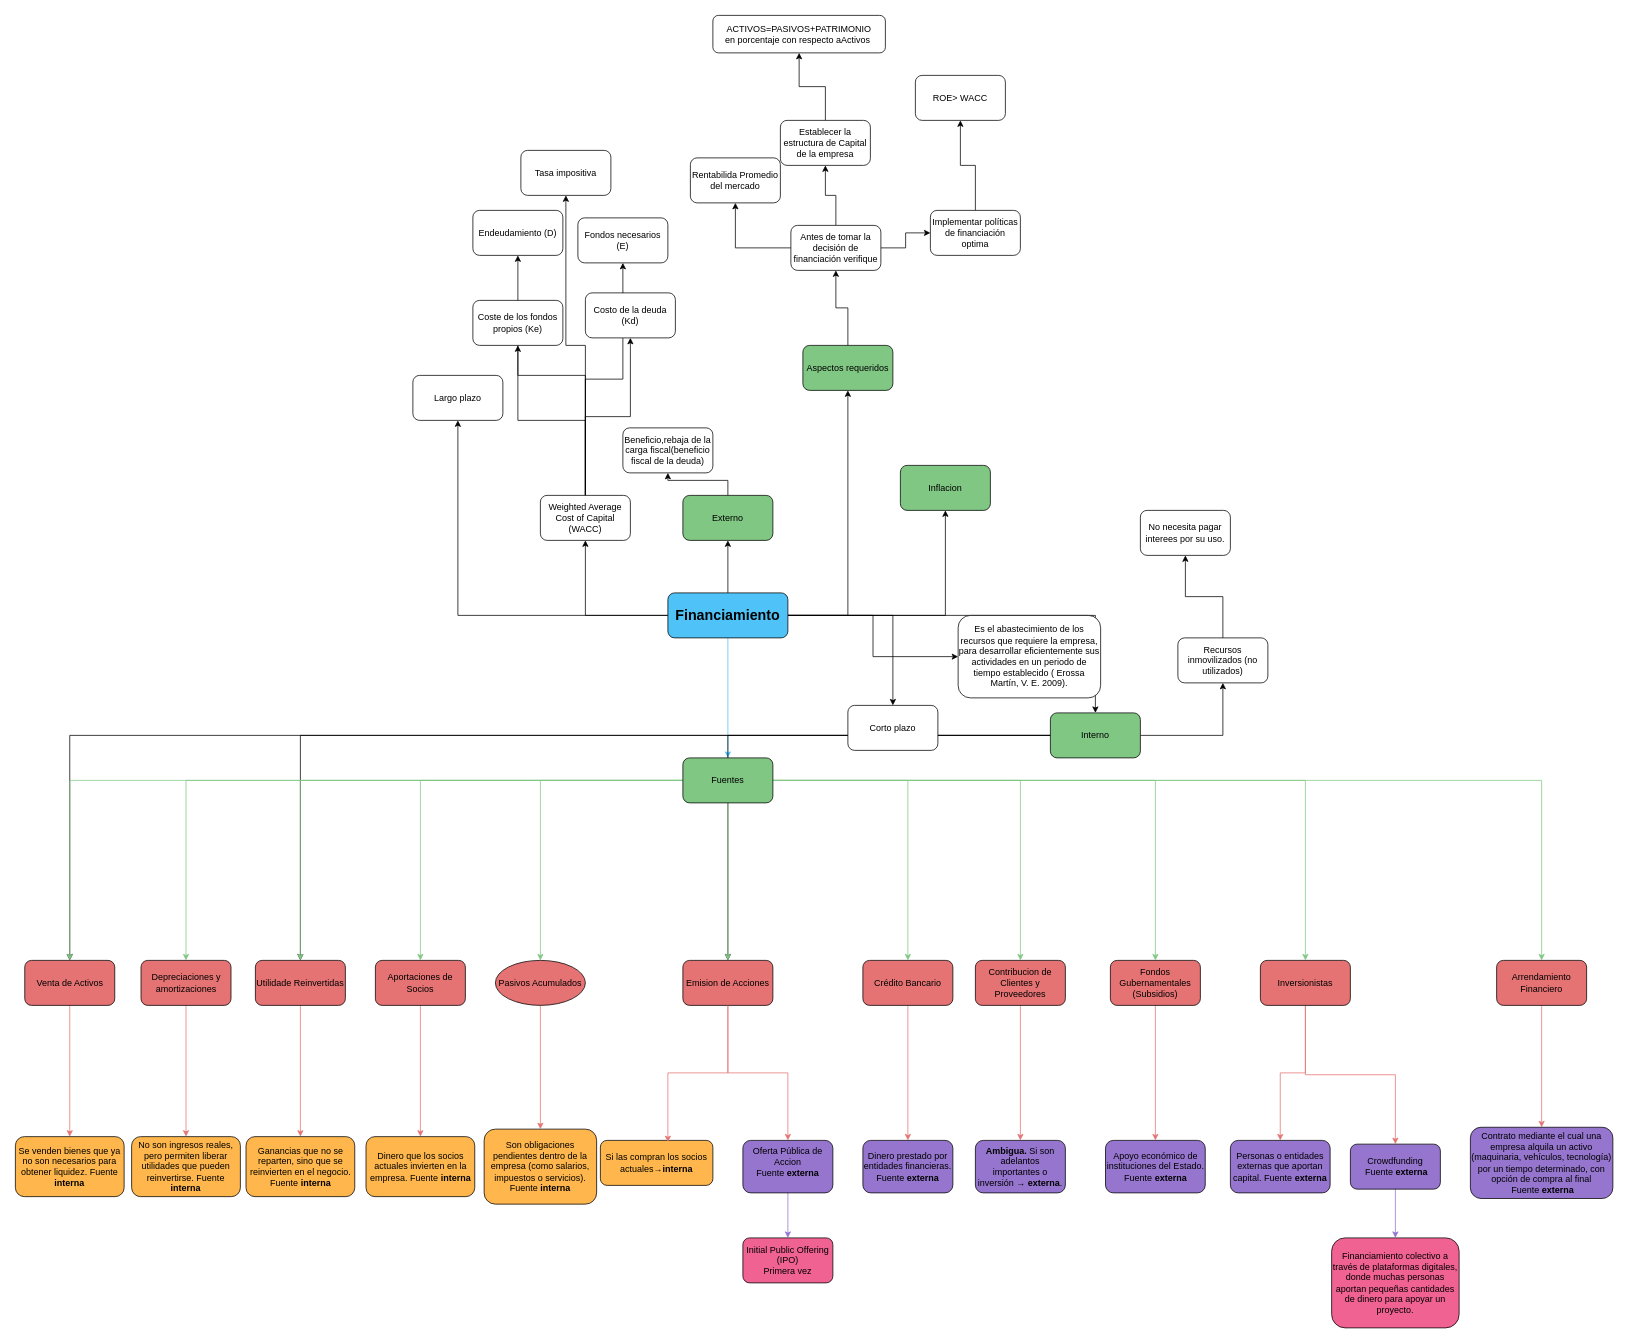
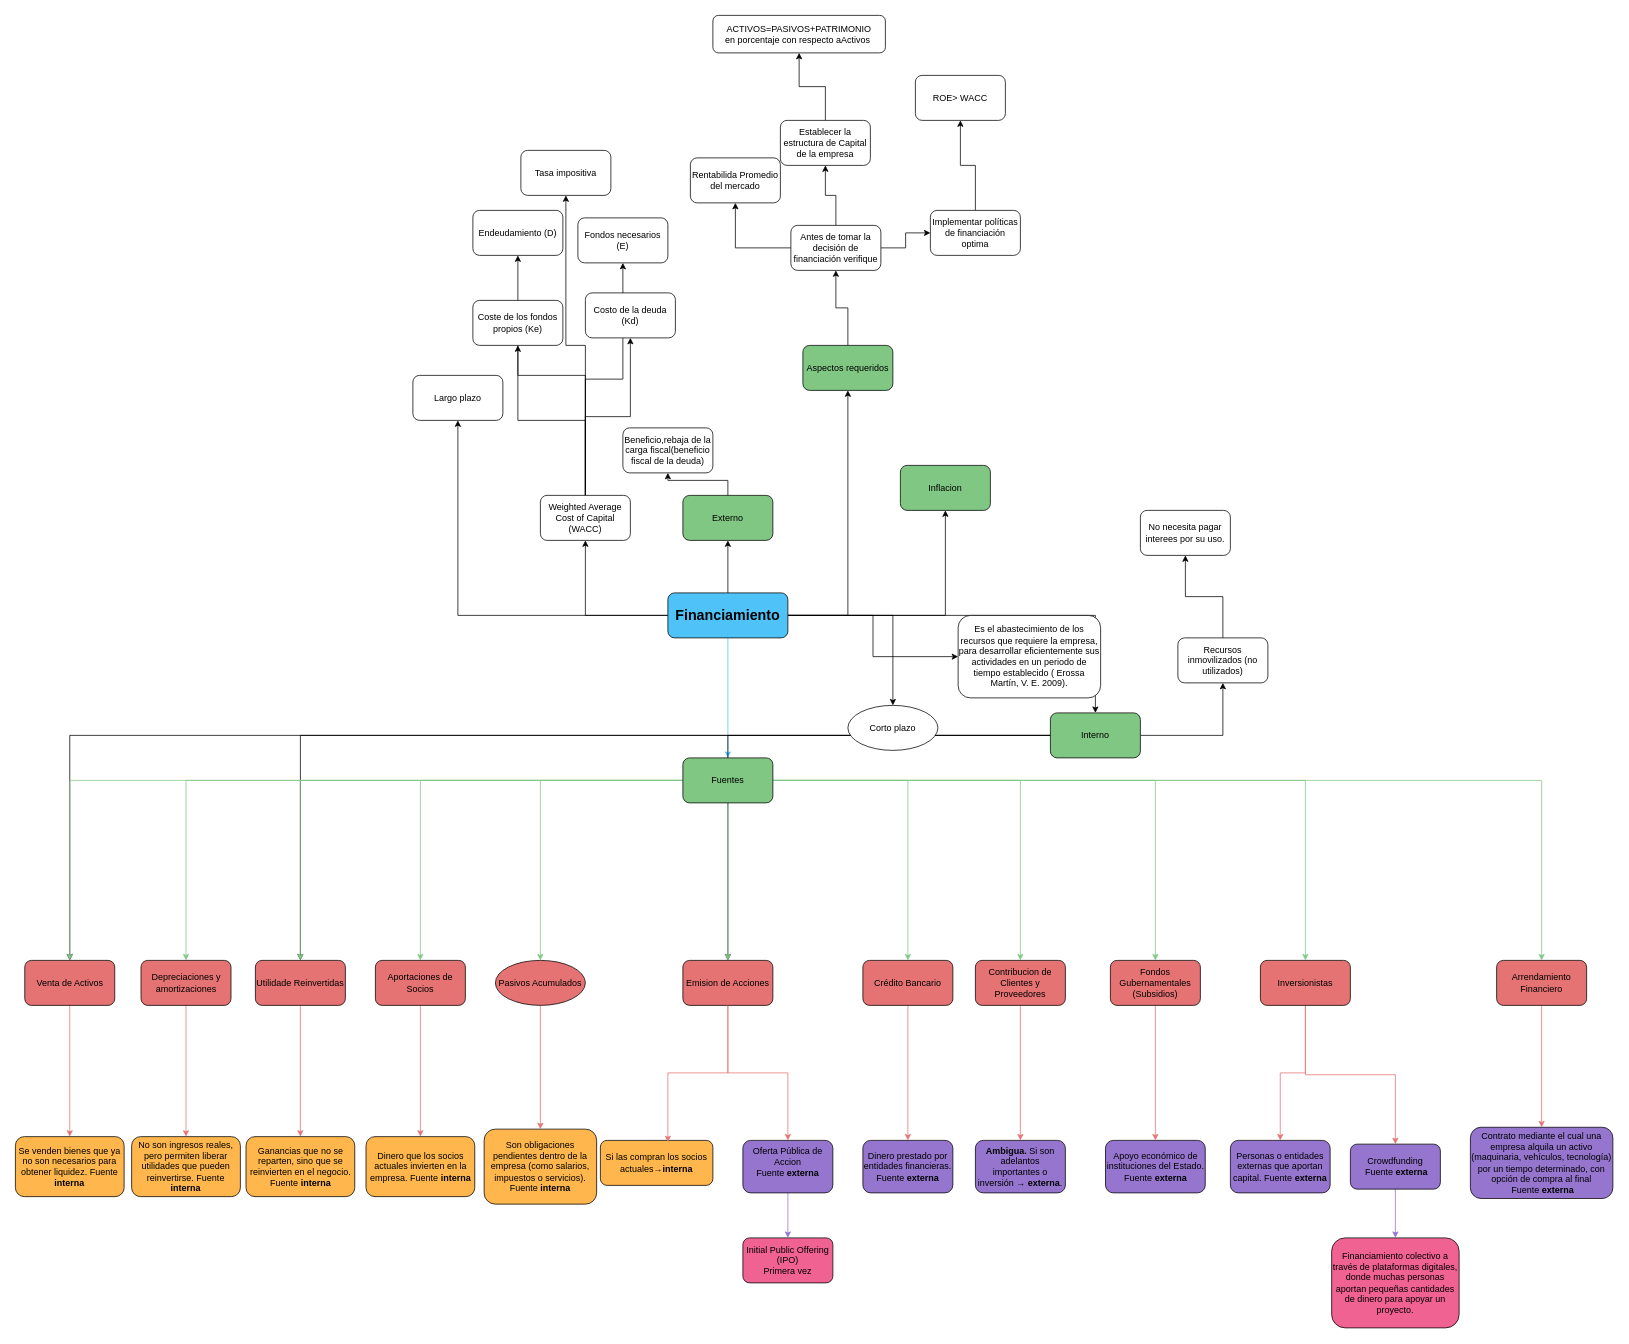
- <mxCell id="19" value="Corto plazo" style="rounded=1;whiteSpace=wrap;html=1;" parent="1" vertex="1"><mxGeometry x="1130" y="940" width="120" height="60" as="geometry" /></mxCell>
+ <mxCell id="19" value="Corto plazo" style="ellipse;whiteSpace=wrap;html=1;" parent="1" vertex="1"><mxGeometry x="1130" y="940" width="120" height="60" as="geometry" /></mxCell>
